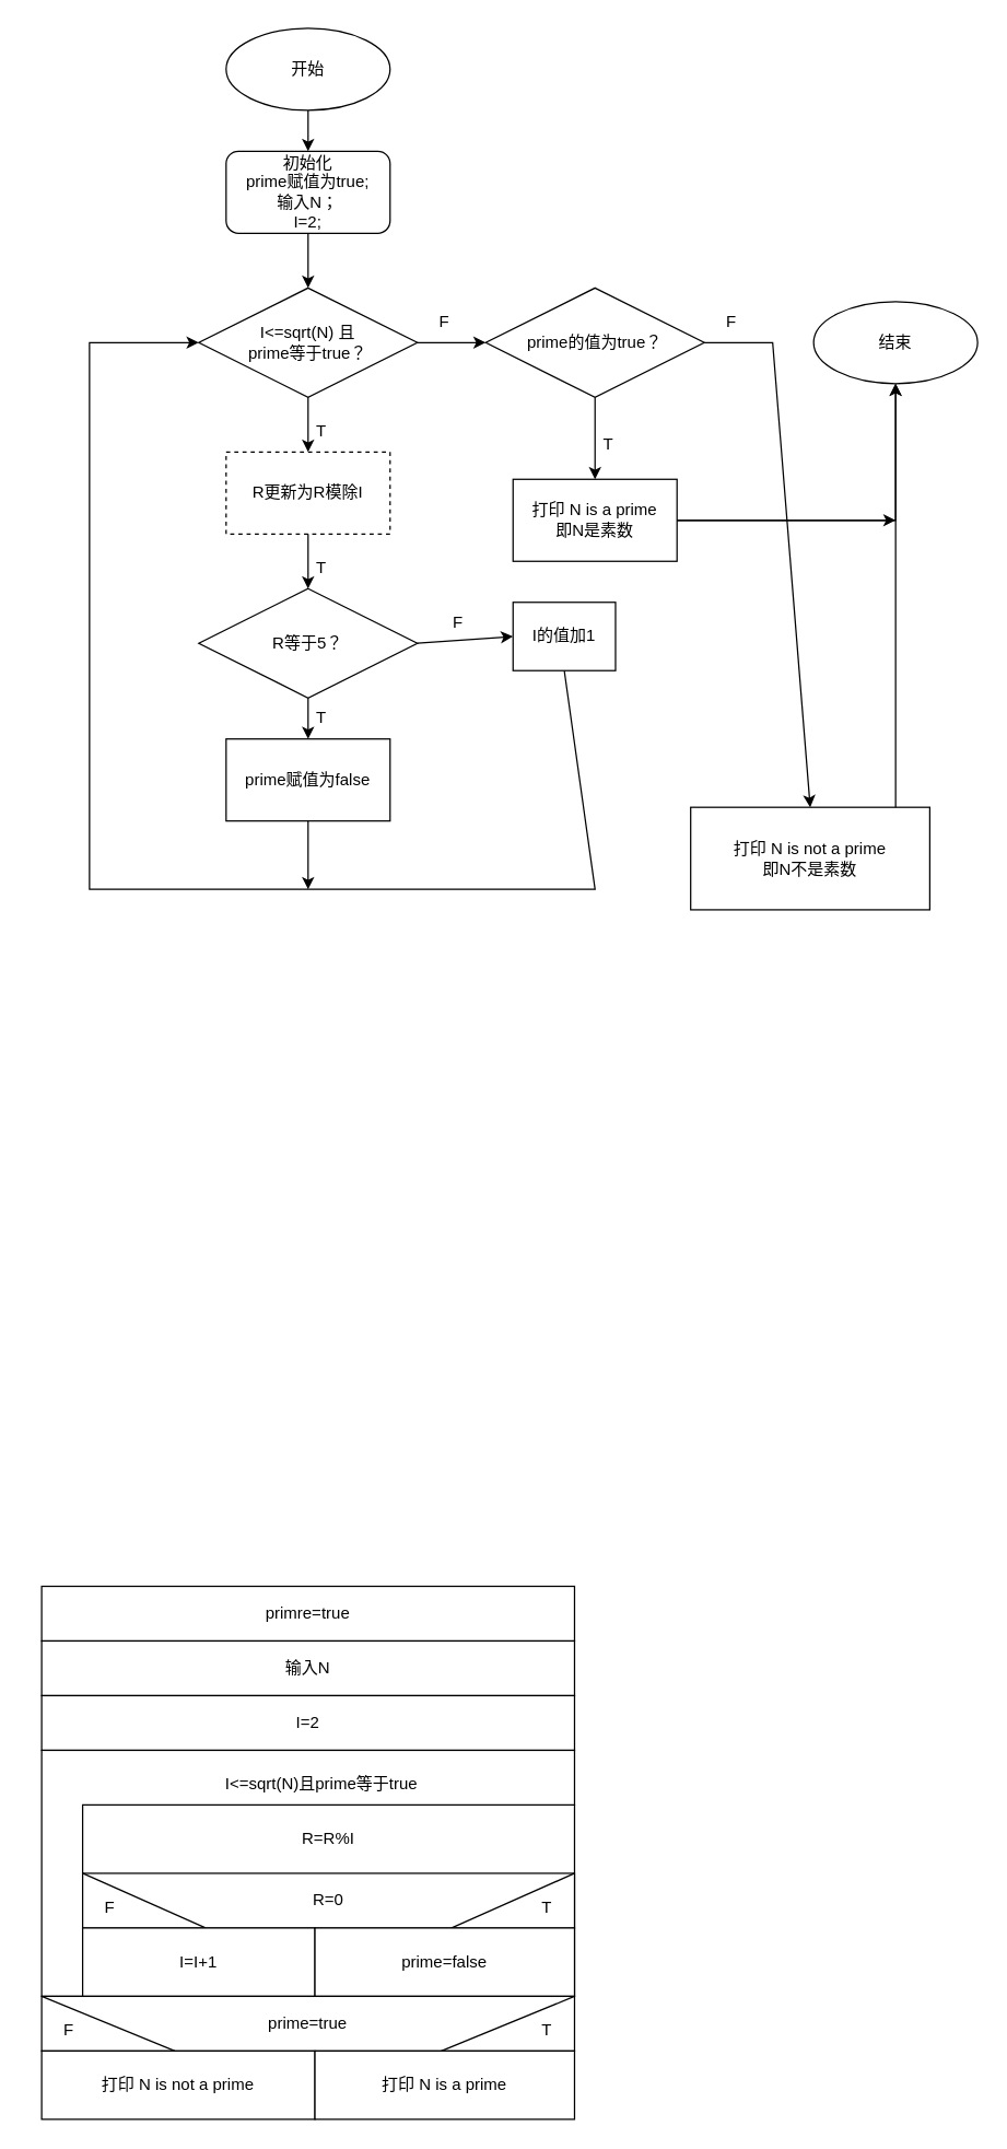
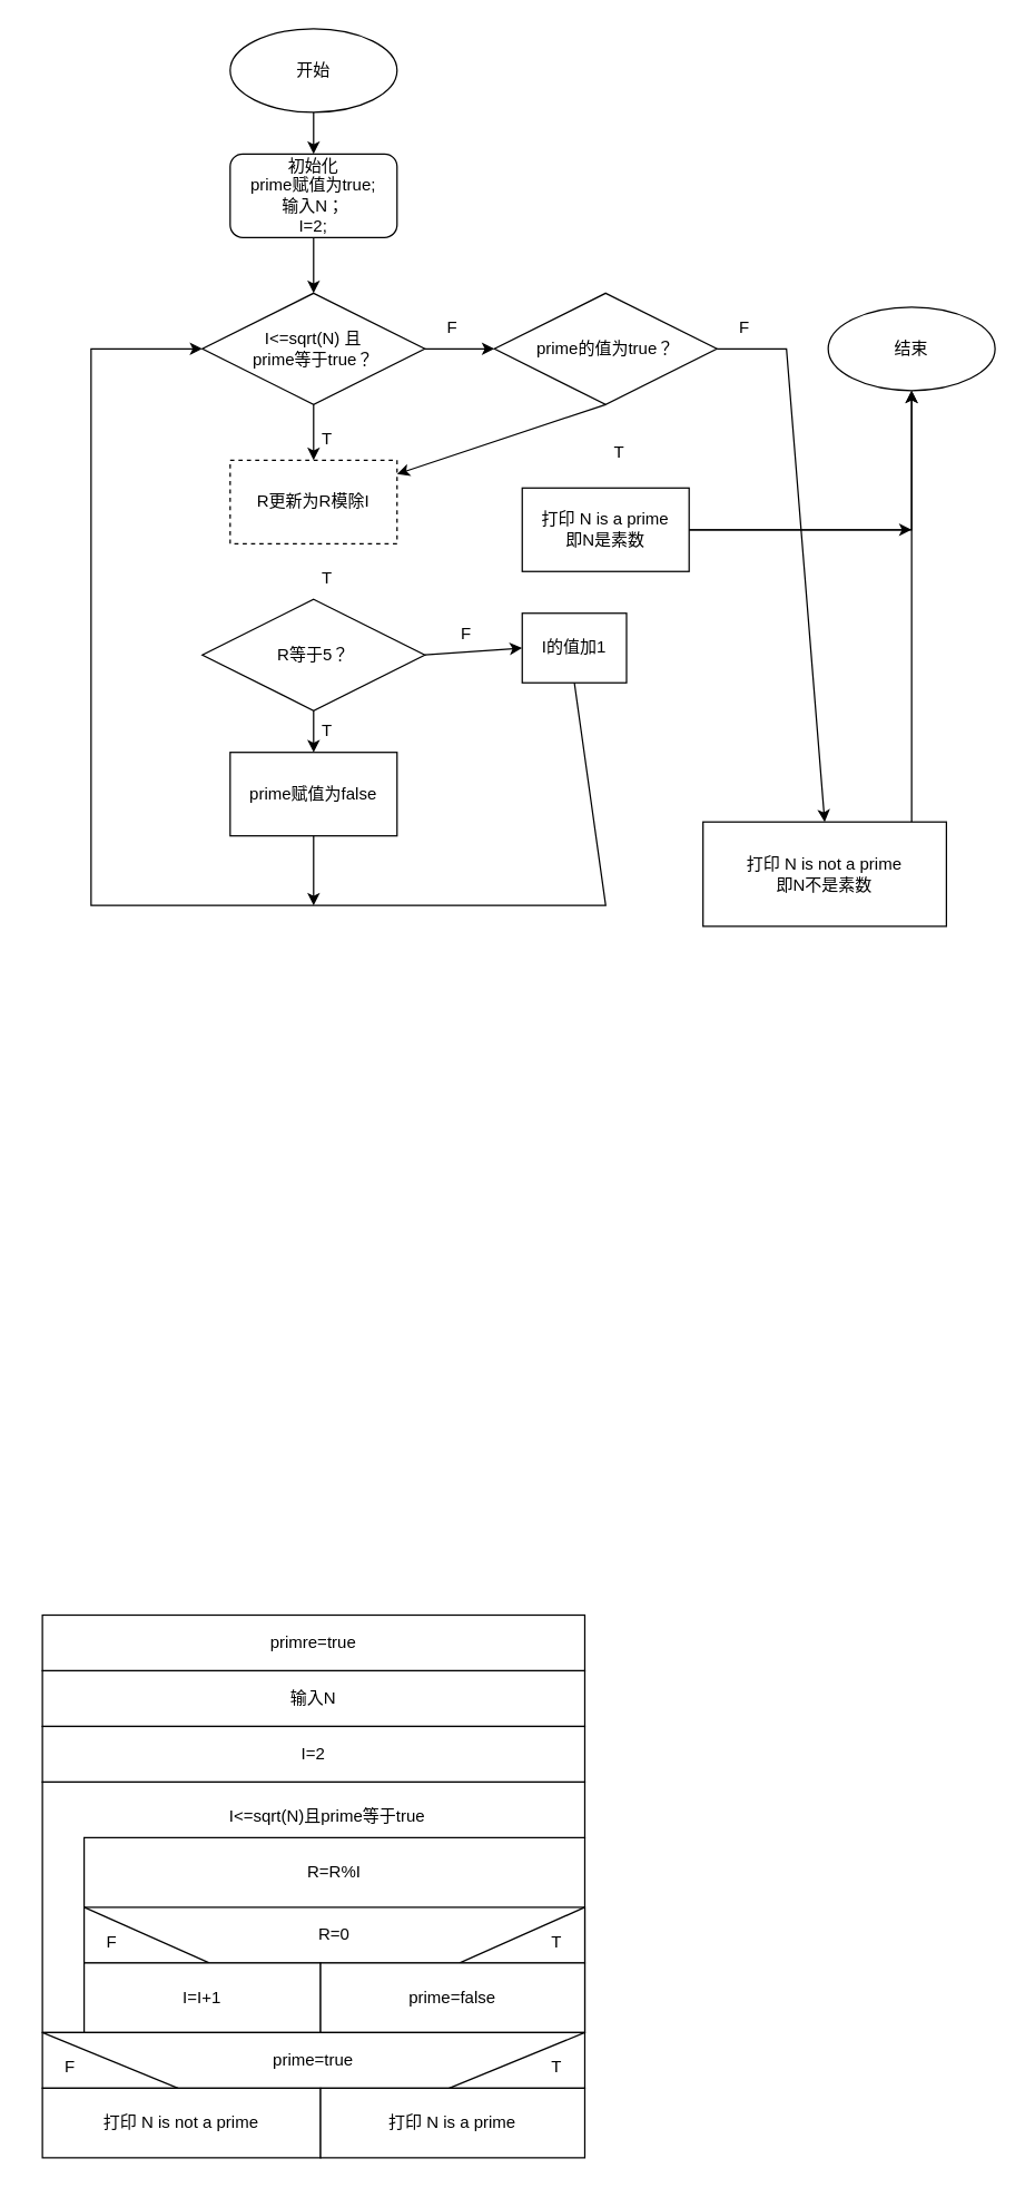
- <mxCell id="24" value="" style="endArrow=classic;html=1;rounded=0;exitX=0.5;exitY=1;exitDx=0;exitDy=0;entryX=0.5;entryY=0;entryDx=0;entryDy=0;" parent="1" source="23" target="22" edge="1"><mxGeometry width="50" height="50" relative="1" as="geometry"><mxPoint x="535" y="350" as="sourcePoint" /><mxPoint x="585" y="300" as="targetPoint" /></mxGeometry></mxCell>
+ <mxCell id="24" value="" style="endArrow=classic;html=1;rounded=0;exitX=0.5;exitY=1;exitDx=0;exitDy=0;" parent="1" source="23" target="9" edge="1"><mxGeometry width="50" height="50" relative="1" as="geometry"><mxPoint x="535" y="350" as="sourcePoint" /><mxPoint x="585" y="300" as="targetPoint" /></mxGeometry></mxCell>
- <mxCell id="11" value="" style="endArrow=classic;html=1;rounded=0;entryX=0.5;entryY=0;entryDx=0;entryDy=0;exitX=0.5;exitY=1;exitDx=0;exitDy=0;" parent="1" source="9" target="10" edge="1"><mxGeometry width="50" height="50" relative="1" as="geometry"><mxPoint x="225" y="410" as="sourcePoint" /><mxPoint x="225" y="430" as="targetPoint" /></mxGeometry></mxCell>
